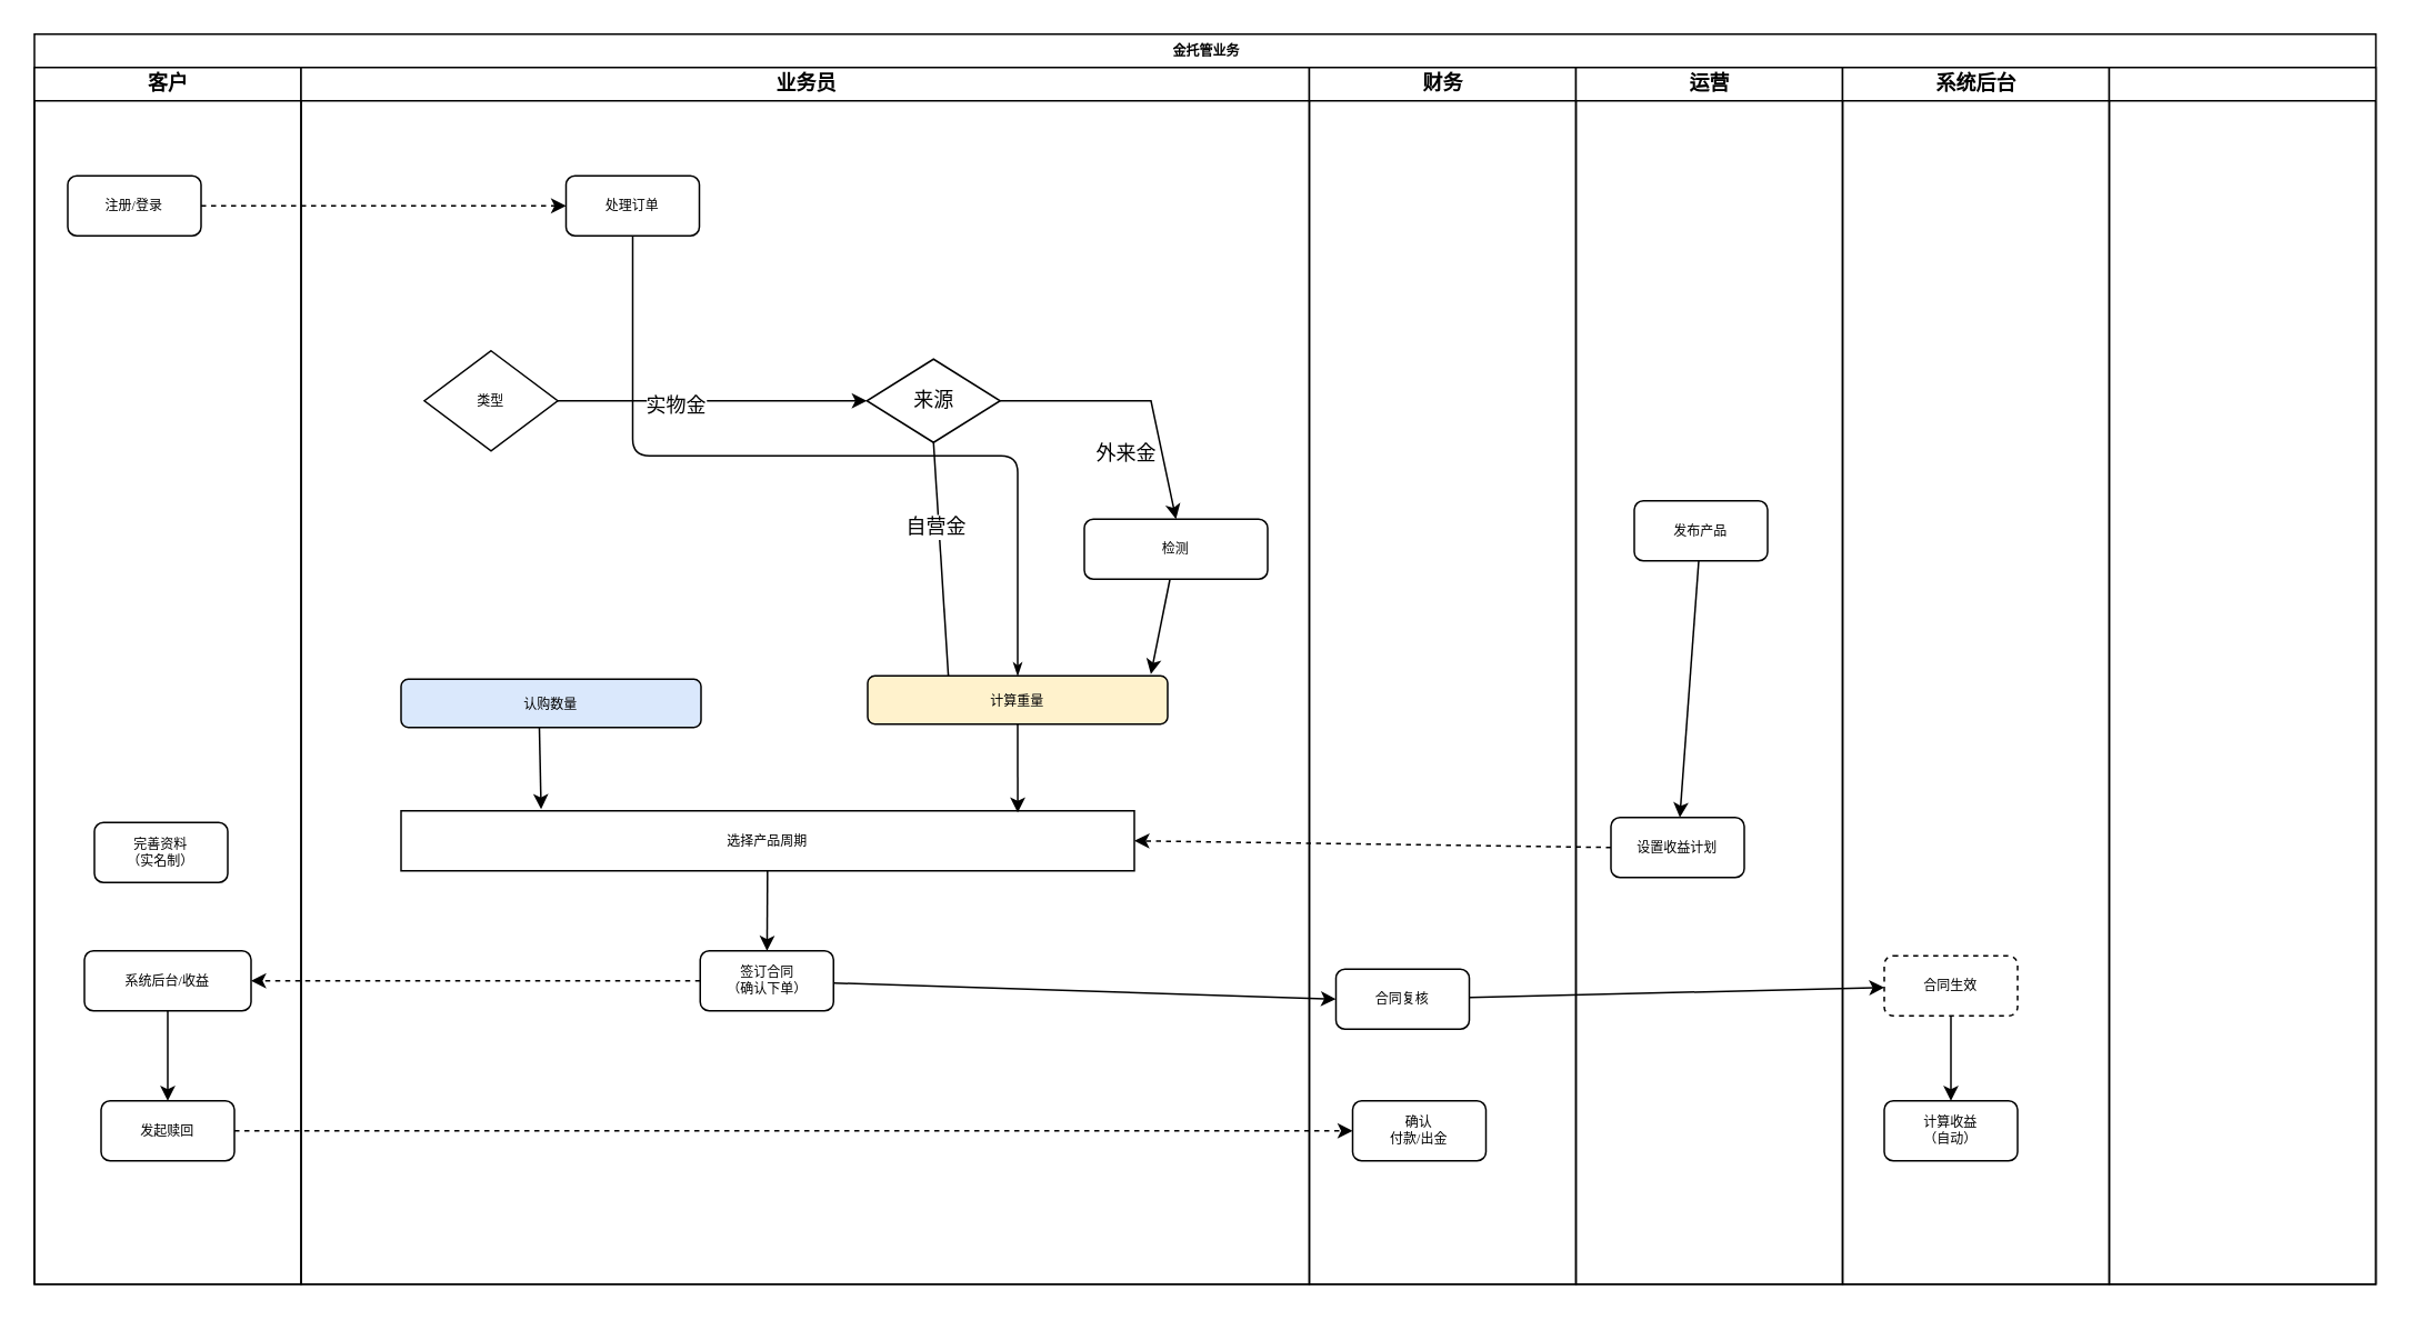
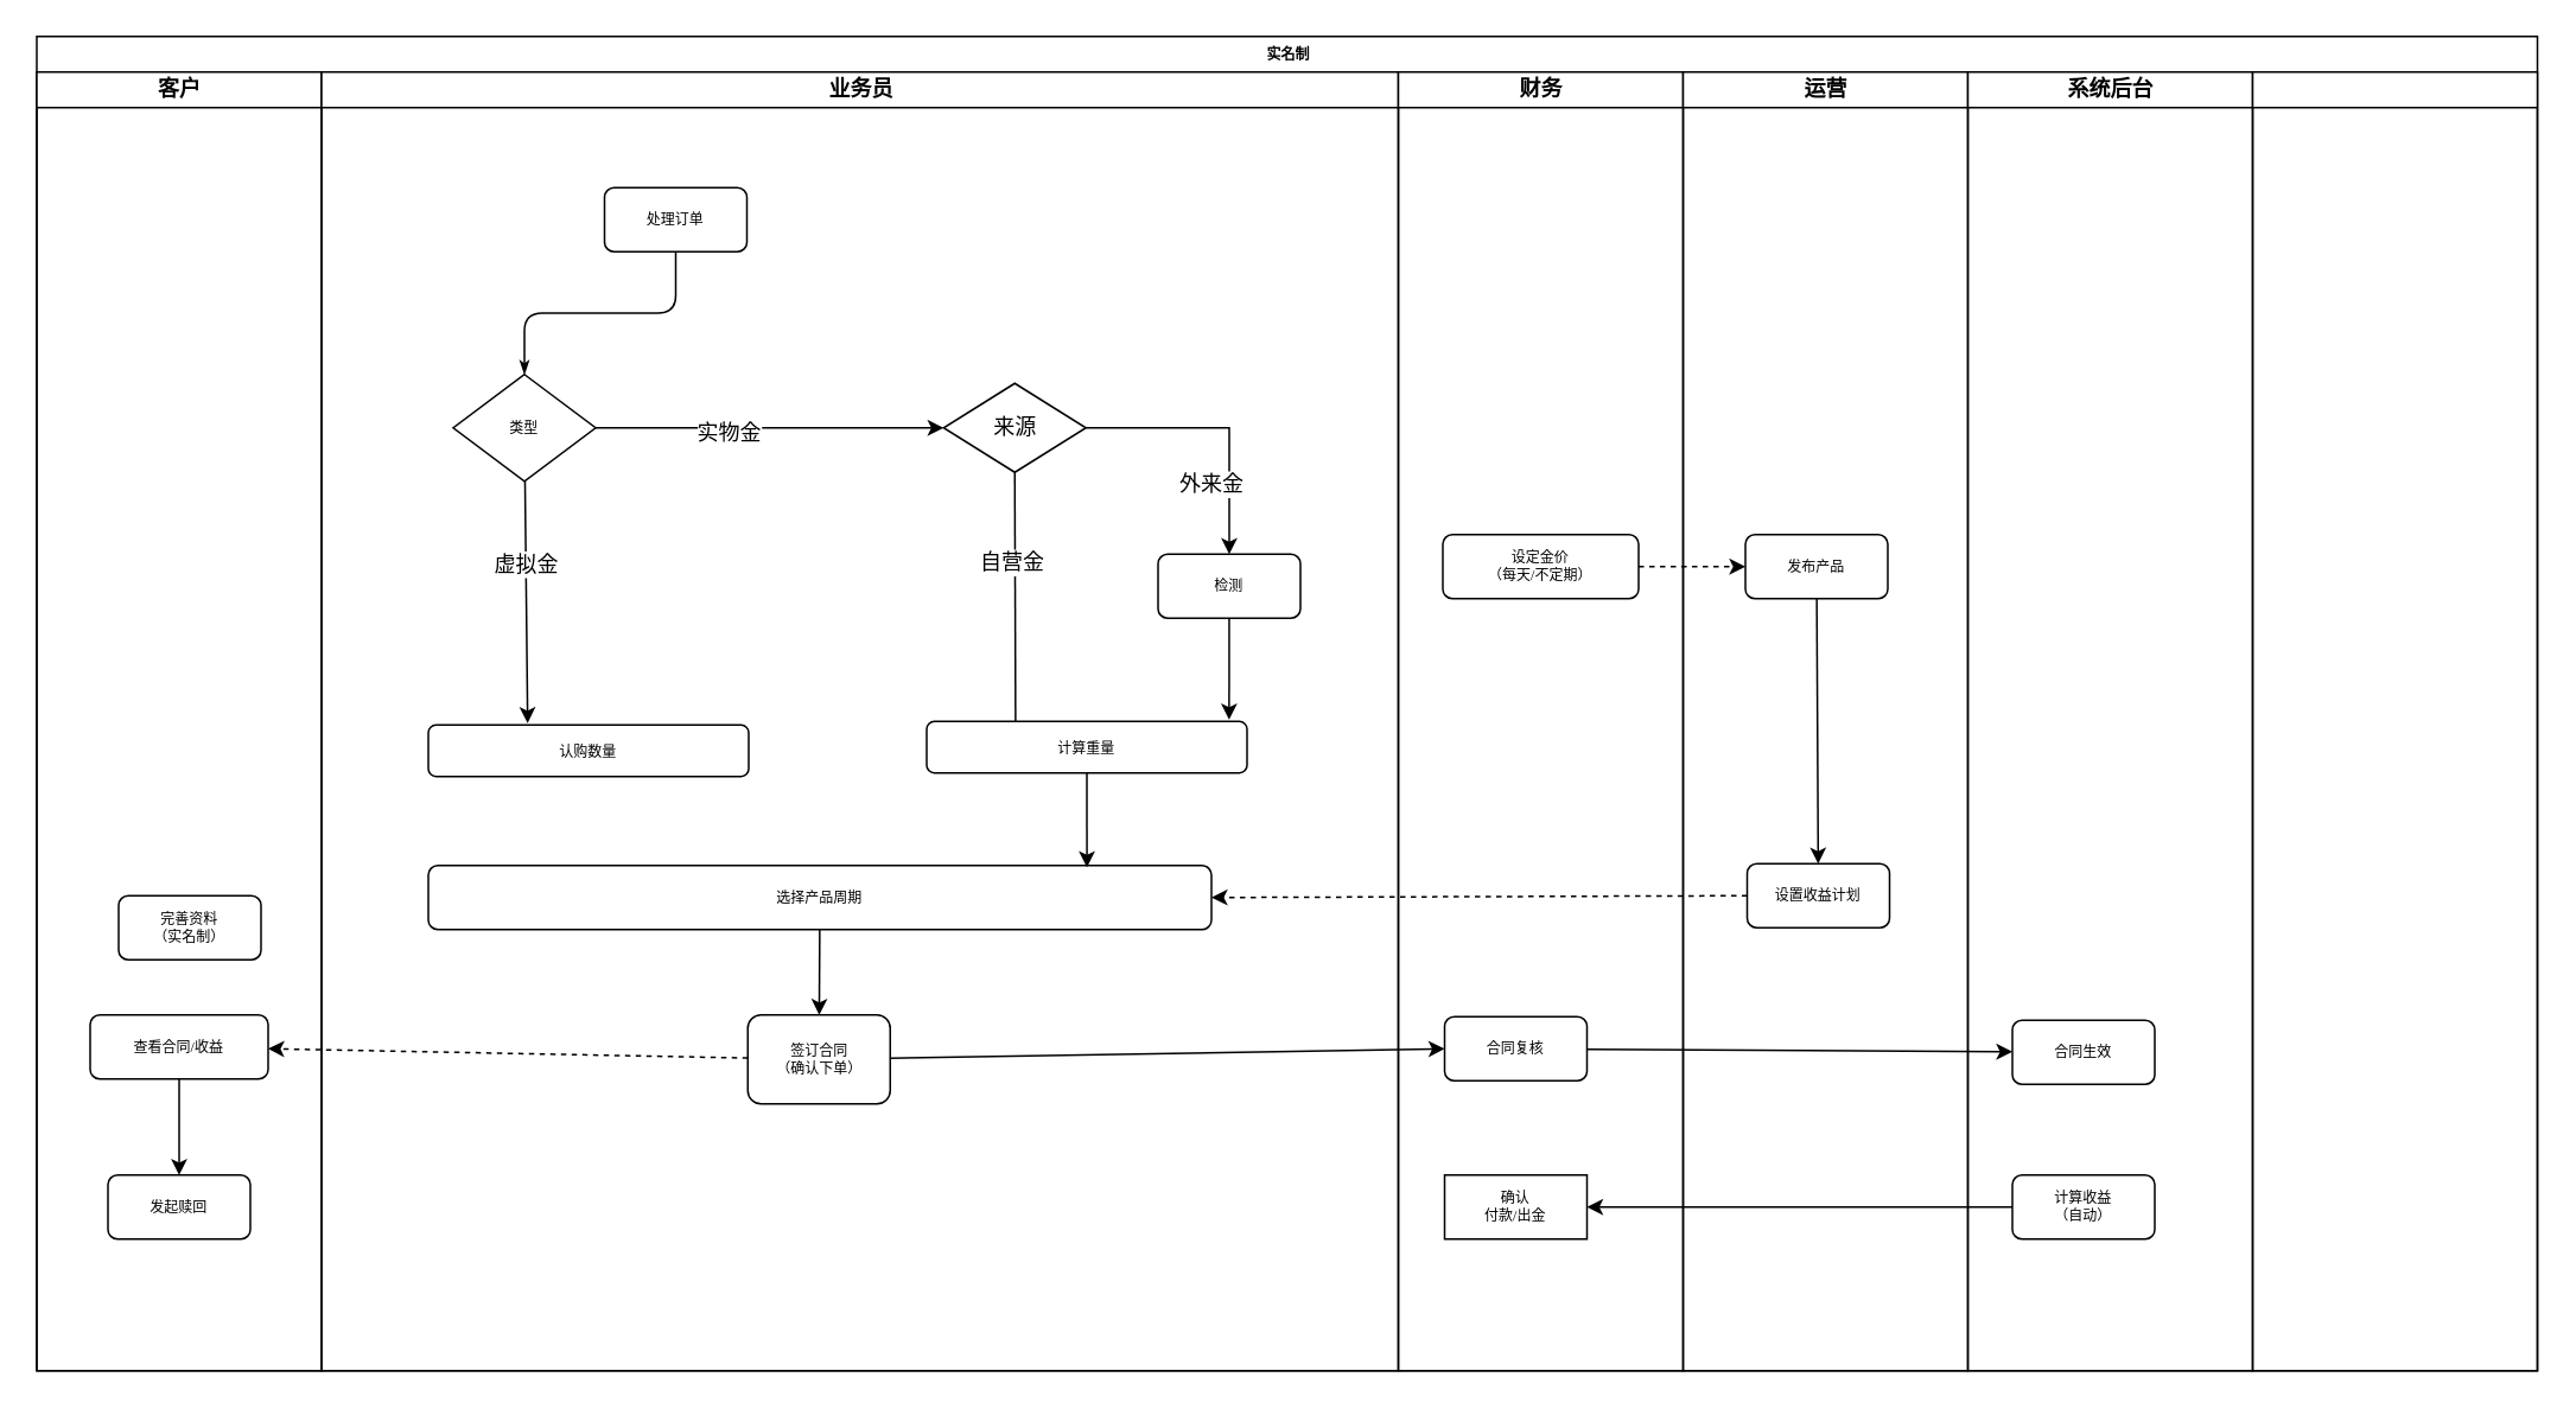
- <mxCell id="2" value="金托管业务" style="swimlane;html=1;childLayout=stackLayout;startSize=20;rounded=0;shadow=0;labelBackgroundColor=none;strokeColor=#000000;strokeWidth=1;fillColor=#ffffff;fontFamily=Verdana;fontSize=8;fontColor=#000000;align=center;" parent="1" vertex="1"><mxGeometry x="20" y="20" width="1405" height="750" as="geometry" /></mxCell>
+ <mxCell id="2" value="实名制" style="swimlane;html=1;childLayout=stackLayout;startSize=20;rounded=0;shadow=0;labelBackgroundColor=none;strokeColor=#000000;strokeWidth=1;fillColor=#ffffff;fontFamily=Verdana;fontSize=8;fontColor=#000000;align=center;" parent="1" vertex="1"><mxGeometry x="20" y="20" width="1405" height="750" as="geometry" /></mxCell>
- <mxCell id="10" value="注册/登录" style="rounded=1;whiteSpace=wrap;html=1;shadow=0;labelBackgroundColor=none;strokeColor=#000000;strokeWidth=1;fillColor=#ffffff;fontFamily=Verdana;fontSize=8;fontColor=#000000;align=center;" parent="8" vertex="1"><mxGeometry x="-140" y="65" width="80" height="36" as="geometry" /></mxCell>
- <mxCell id="9" style="edgeStyle=orthogonalEdgeStyle;rounded=0;orthogonalLoop=1;jettySize=auto;html=1;entryX=0;entryY=0.5;entryDx=0;entryDy=0;dashed=1;" edge="1" parent="8" source="10" target="11"><mxGeometry relative="1" as="geometry"><Array as="points"><mxPoint x="-10" y="83" /><mxPoint x="-10" y="83" /></Array></mxGeometry></mxCell>
- <mxCell id="22" value="来源" style="rhombus;whiteSpace=wrap;html=1;" vertex="1" parent="8"><mxGeometry x="339.5" y="175" width="80" height="50" as="geometry" /></mxCell>
+ <mxCell id="22" value="来源" style="rhombus;whiteSpace=wrap;html=1;" vertex="1" parent="8"><mxGeometry x="349.5" y="175" width="80" height="50" as="geometry" /></mxCell>
- <mxCell id="12" style="edgeStyle=orthogonalEdgeStyle;rounded=1;html=1;labelBackgroundColor=none;startArrow=none;startFill=0;startSize=5;endArrow=classicThin;endFill=1;endSize=5;jettySize=auto;orthogonalLoop=1;strokeColor=#000000;strokeWidth=1;fontFamily=Verdana;fontSize=8;fontColor=#000000;exitX=0.5;exitY=1;exitDx=0;exitDy=0;exitPerimeter=0;" parent="8" source="11" target="29" edge="1"><mxGeometry relative="1" as="geometry"><mxPoint x="84" y="290" as="targetPoint" /></mxGeometry></mxCell>
+ <mxCell id="12" style="edgeStyle=orthogonalEdgeStyle;rounded=1;html=1;labelBackgroundColor=none;startArrow=none;startFill=0;startSize=5;endArrow=classicThin;endFill=1;endSize=5;jettySize=auto;orthogonalLoop=1;strokeColor=#000000;strokeWidth=1;fontFamily=Verdana;fontSize=8;fontColor=#000000;exitX=0.5;exitY=1;exitDx=0;exitDy=0;exitPerimeter=0;entryX=0.5;entryY=0;entryDx=0;entryDy=0;" parent="8" source="11" target="15" edge="1"><mxGeometry relative="1" as="geometry"><mxPoint x="84" y="290" as="targetPoint" /></mxGeometry></mxCell>
+ <mxCell id="33" value="设定金价&lt;br&gt;（每天/不定期）" style="rounded=1;whiteSpace=wrap;html=1;shadow=0;labelBackgroundColor=none;strokeColor=#000000;strokeWidth=1;fillColor=#ffffff;fontFamily=Verdana;fontSize=8;fontColor=#000000;align=center;" parent="32" vertex="1"><mxGeometry x="25" y="260" width="110" height="36" as="geometry" /></mxCell>
+ <mxCell id="49" style="edgeStyle=none;rounded=0;orthogonalLoop=1;jettySize=auto;html=1;entryX=0;entryY=0.5;entryDx=0;entryDy=0;dashed=1;exitX=1;exitY=0.5;exitDx=0;exitDy=0;" edge="1" parent="2" source="33" target="38"><mxGeometry relative="1" as="geometry" /></mxCell>
- <mxCell id="25" value="检测" style="rounded=1;whiteSpace=wrap;html=1;shadow=0;labelBackgroundColor=none;strokeColor=#000000;strokeWidth=1;fillColor=#ffffff;fontFamily=Verdana;fontSize=8;fontColor=#000000;align=center;" vertex="1" parent="8"><mxGeometry x="470" y="271" width="110" height="36" as="geometry" /></mxCell>
+ <mxCell id="25" value="检测" style="rounded=1;whiteSpace=wrap;html=1;shadow=0;labelBackgroundColor=none;strokeColor=#000000;strokeWidth=1;fillColor=#ffffff;fontFamily=Verdana;fontSize=8;fontColor=#000000;align=center;" vertex="1" parent="8"><mxGeometry x="470" y="271" width="80" height="36" as="geometry" /></mxCell>
+ <mxCell id="13" style="edgeStyle=none;rounded=0;orthogonalLoop=1;jettySize=auto;html=1;entryX=0.31;entryY=-0.034;entryDx=0;entryDy=0;entryPerimeter=0;" edge="1" parent="8" source="15" target="28"><mxGeometry relative="1" as="geometry"><mxPoint x="115.765" y="335" as="targetPoint" /></mxGeometry></mxCell>
+ <mxCell id="14" value="虚拟金" style="text;html=1;resizable=0;points=[];align=center;verticalAlign=middle;labelBackgroundColor=#ffffff;" vertex="1" connectable="0" parent="13"><mxGeometry x="-0.311" relative="1" as="geometry"><mxPoint as="offset" /></mxGeometry></mxCell>
- <mxCell id="29" value="计算重量" style="rounded=1;whiteSpace=wrap;html=1;shadow=0;labelBackgroundColor=none;strokeColor=#000000;strokeWidth=1;fillColor=#fff2cc;fontFamily=Verdana;fontSize=8;fontColor=#000000;align=center;" vertex="1" parent="8"><mxGeometry x="340" y="365" width="180" height="29" as="geometry" /></mxCell>
+ <mxCell id="29" value="计算重量" style="rounded=1;whiteSpace=wrap;html=1;shadow=0;labelBackgroundColor=none;strokeColor=#000000;strokeWidth=1;fillColor=#ffffff;fontFamily=Verdana;fontSize=8;fontColor=#000000;align=center;" vertex="1" parent="8"><mxGeometry x="340" y="365" width="180" height="29" as="geometry" /></mxCell>
- <mxCell id="28" value="认购数量" style="rounded=1;whiteSpace=wrap;html=1;shadow=0;labelBackgroundColor=none;strokeColor=#000000;strokeWidth=1;fillColor=#dae8fc;fontFamily=Verdana;fontSize=8;fontColor=#000000;align=center;" vertex="1" parent="8"><mxGeometry x="60" y="367" width="180" height="29" as="geometry" /></mxCell>
+ <mxCell id="28" value="认购数量" style="rounded=1;whiteSpace=wrap;html=1;shadow=0;labelBackgroundColor=none;strokeColor=#000000;strokeWidth=1;fillColor=#ffffff;fontFamily=Verdana;fontSize=8;fontColor=#000000;align=center;" vertex="1" parent="8"><mxGeometry x="60" y="367" width="180" height="29" as="geometry" /></mxCell>
- <mxCell id="30" style="edgeStyle=none;rounded=0;orthogonalLoop=1;jettySize=auto;html=1;exitX=0.461;exitY=1;exitDx=0;exitDy=0;exitPerimeter=0;entryX=0.191;entryY=-0.028;entryDx=0;entryDy=0;entryPerimeter=0;" edge="1" parent="8" source="28" target="27"><mxGeometry relative="1" as="geometry"><mxPoint x="140" y="430" as="sourcePoint" /><mxPoint x="143" y="440" as="targetPoint" /></mxGeometry></mxCell>
- <mxCell id="27" value="选择产品周期" style="whiteSpace=wrap;html=1;shadow=0;labelBackgroundColor=none;strokeColor=#000000;strokeWidth=1;fillColor=#ffffff;fontFamily=Verdana;fontSize=8;fontColor=#000000;align=center;rounded=0;" vertex="1" parent="8"><mxGeometry x="60" y="446" width="440" height="36" as="geometry" /></mxCell>
+ <mxCell id="27" value="选择产品周期" style="rounded=1;whiteSpace=wrap;html=1;shadow=0;labelBackgroundColor=none;strokeColor=#000000;strokeWidth=1;fillColor=#ffffff;fontFamily=Verdana;fontSize=8;fontColor=#000000;align=center;" vertex="1" parent="8"><mxGeometry x="60" y="446" width="440" height="36" as="geometry" /></mxCell>
- <mxCell id="39" value="设置收益计划" style="rounded=1;whiteSpace=wrap;html=1;shadow=0;labelBackgroundColor=none;strokeColor=#000000;strokeWidth=1;fillColor=#ffffff;fontFamily=Verdana;fontSize=8;fontColor=#000000;align=center;" vertex="1" parent="36"><mxGeometry x="21" y="450" width="80" height="36" as="geometry" /></mxCell>
+ <mxCell id="39" value="设置收益计划" style="rounded=1;whiteSpace=wrap;html=1;shadow=0;labelBackgroundColor=none;strokeColor=#000000;strokeWidth=1;fillColor=#ffffff;fontFamily=Verdana;fontSize=8;fontColor=#000000;align=center;" vertex="1" parent="36"><mxGeometry x="36" y="445" width="80" height="36" as="geometry" /></mxCell>
- <mxCell id="4" value="完善资料&lt;br&gt;（实名制）" style="rounded=1;whiteSpace=wrap;html=1;shadow=0;labelBackgroundColor=none;strokeColor=#000000;strokeWidth=1;fillColor=#ffffff;fontFamily=Verdana;fontSize=8;fontColor=#000000;align=center;" vertex="1" parent="3"><mxGeometry x="36" y="453" width="80" height="36" as="geometry" /></mxCell>
+ <mxCell id="4" value="完善资料&lt;br&gt;（实名制）" style="rounded=1;whiteSpace=wrap;html=1;shadow=0;labelBackgroundColor=none;strokeColor=#000000;strokeWidth=1;fillColor=#ffffff;fontFamily=Verdana;fontSize=8;fontColor=#000000;align=center;" vertex="1" parent="3"><mxGeometry x="46" y="463" width="80" height="36" as="geometry" /></mxCell>
- <mxCell id="6" value="系统后台/收益" style="rounded=1;whiteSpace=wrap;html=1;shadow=0;labelBackgroundColor=none;strokeColor=#000000;strokeWidth=1;fillColor=#ffffff;fontFamily=Verdana;fontSize=8;fontColor=#000000;align=center;" vertex="1" parent="3"><mxGeometry x="30" y="530" width="100" height="36" as="geometry" /></mxCell>
+ <mxCell id="6" value="查看合同/收益" style="rounded=1;whiteSpace=wrap;html=1;shadow=0;labelBackgroundColor=none;strokeColor=#000000;strokeWidth=1;fillColor=#ffffff;fontFamily=Verdana;fontSize=8;fontColor=#000000;align=center;" vertex="1" parent="3"><mxGeometry x="30" y="530" width="100" height="36" as="geometry" /></mxCell>
- <mxCell id="23" value="签订合同&lt;br&gt;（确认下单）" style="rounded=1;whiteSpace=wrap;html=1;shadow=0;labelBackgroundColor=none;strokeColor=#000000;strokeWidth=1;fillColor=#ffffff;fontFamily=Verdana;fontSize=8;fontColor=#000000;align=center;" vertex="1" parent="8"><mxGeometry x="239.5" y="530" width="80" height="36" as="geometry" /></mxCell>
+ <mxCell id="23" value="签订合同&lt;br&gt;（确认下单）" style="rounded=1;whiteSpace=wrap;html=1;shadow=0;labelBackgroundColor=none;strokeColor=#000000;strokeWidth=1;fillColor=#ffffff;fontFamily=Verdana;fontSize=8;fontColor=#000000;align=center;" vertex="1" parent="8"><mxGeometry x="239.5" y="530" width="80" height="50" as="geometry" /></mxCell>
- <mxCell id="43" value="合同生效" style="rounded=1;whiteSpace=wrap;html=1;shadow=0;labelBackgroundColor=none;strokeColor=#000000;strokeWidth=1;fillColor=#ffffff;fontFamily=Verdana;fontSize=8;fontColor=#000000;align=center;dashed=1;" vertex="1" parent="40"><mxGeometry x="25" y="533" width="80" height="36" as="geometry" /></mxCell>
+ <mxCell id="43" value="合同生效" style="rounded=1;whiteSpace=wrap;html=1;shadow=0;labelBackgroundColor=none;strokeColor=#000000;strokeWidth=1;fillColor=#ffffff;fontFamily=Verdana;fontSize=8;fontColor=#000000;align=center;" vertex="1" parent="40"><mxGeometry x="25" y="533" width="80" height="36" as="geometry" /></mxCell>
- <mxCell id="34" value="合同复核" style="rounded=1;whiteSpace=wrap;html=1;shadow=0;labelBackgroundColor=none;strokeColor=#000000;strokeWidth=1;fillColor=#ffffff;fontFamily=Verdana;fontSize=8;fontColor=#000000;align=center;" vertex="1" parent="32"><mxGeometry x="16" y="541" width="80" height="36" as="geometry" /></mxCell>
+ <mxCell id="34" value="合同复核" style="rounded=1;whiteSpace=wrap;html=1;shadow=0;labelBackgroundColor=none;strokeColor=#000000;strokeWidth=1;fillColor=#ffffff;fontFamily=Verdana;fontSize=8;fontColor=#000000;align=center;" vertex="1" parent="32"><mxGeometry x="26" y="531" width="80" height="36" as="geometry" /></mxCell>
- <mxCell id="42" style="edgeStyle=none;rounded=0;orthogonalLoop=1;jettySize=auto;html=1;entryX=0.5;entryY=0;entryDx=0;entryDy=0;" edge="1" parent="40" source="43" target="41"><mxGeometry relative="1" as="geometry" /></mxCell>
- <mxCell id="48" style="edgeStyle=none;rounded=0;orthogonalLoop=1;jettySize=auto;html=1;dashed=1;" edge="1" parent="2" source="7" target="35"><mxGeometry relative="1" as="geometry" /></mxCell>
- <mxCell id="35" value="确认&lt;br&gt;付款/出金" style="rounded=1;whiteSpace=wrap;html=1;shadow=0;labelBackgroundColor=none;strokeColor=#000000;strokeWidth=1;fillColor=#ffffff;fontFamily=Verdana;fontSize=8;fontColor=#000000;align=center;" vertex="1" parent="32"><mxGeometry x="26" y="620" width="80" height="36" as="geometry" /></mxCell>
+ <mxCell id="35" value="确认&lt;br&gt;付款/出金" style="whiteSpace=wrap;html=1;shadow=0;labelBackgroundColor=none;strokeColor=#000000;strokeWidth=1;fillColor=#ffffff;fontFamily=Verdana;fontSize=8;fontColor=#000000;align=center;rounded=0;" vertex="1" parent="32"><mxGeometry x="26" y="620" width="80" height="36" as="geometry" /></mxCell>
+ <mxCell id="50" style="edgeStyle=none;rounded=0;orthogonalLoop=1;jettySize=auto;html=1;entryX=1;entryY=0.5;entryDx=0;entryDy=0;" edge="1" parent="2" source="41" target="35"><mxGeometry relative="1" as="geometry" /></mxCell>
